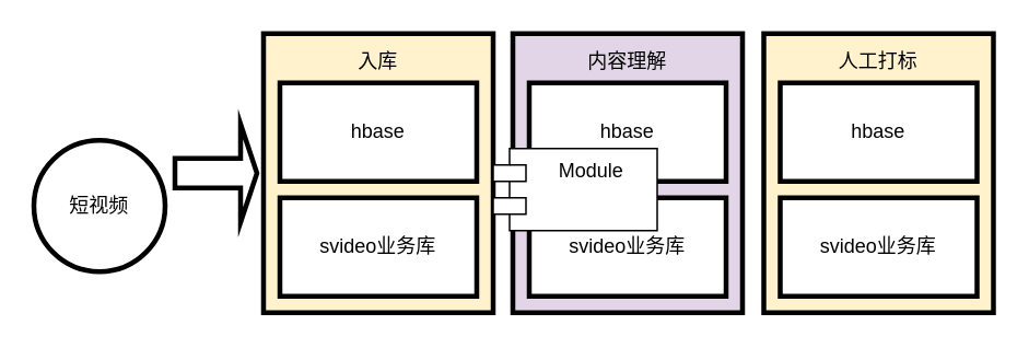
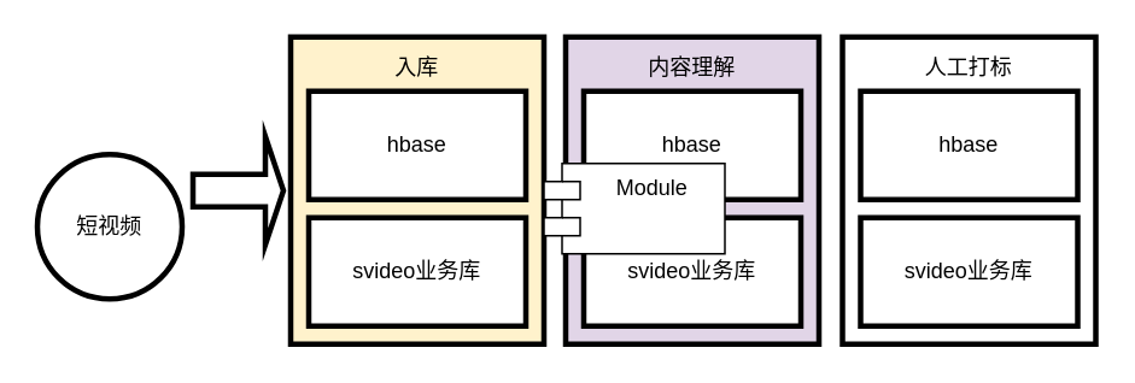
- <mxCell id="10" value="人工打标" style="whiteSpace=wrap;html=1;verticalAlign=top;spacing=5;strokeWidth=3;fillColor=#fff2cc;" vertex="1" parent="1"><mxGeometry x="465" y="20" width="140" height="170" as="geometry" /></mxCell>
+ <mxCell id="10" value="人工打标" style="whiteSpace=wrap;html=1;verticalAlign=top;spacing=5;strokeWidth=3;" vertex="1" parent="1"><mxGeometry x="465" y="20" width="140" height="170" as="geometry" /></mxCell>
